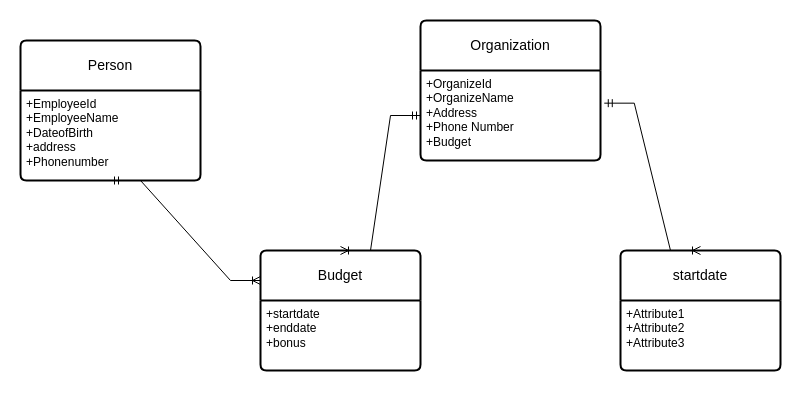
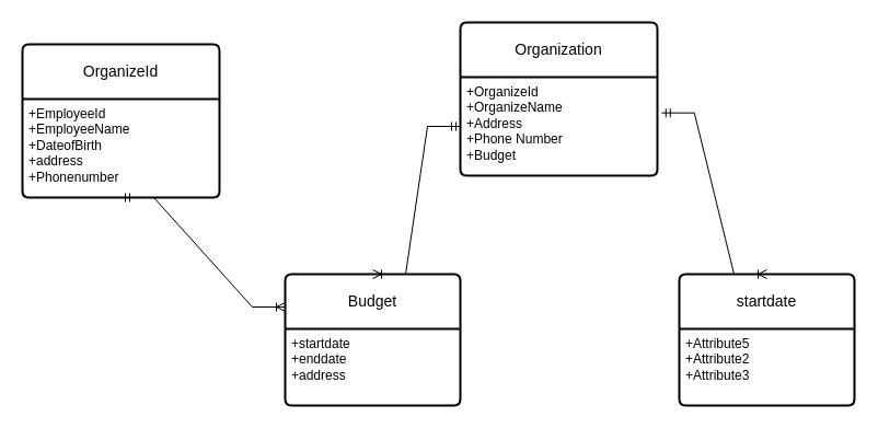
- <mxCell id="2" value="Person" style="swimlane;childLayout=stackLayout;horizontal=1;startSize=50;horizontalStack=0;rounded=1;fontSize=14;fontStyle=0;strokeWidth=2;resizeParent=0;resizeLast=1;shadow=0;dashed=0;align=center;arcSize=4;whiteSpace=wrap;html=1;" vertex="1" parent="1"><mxGeometry x="20" y="40" width="180" height="140" as="geometry" /></mxCell>
+ <mxCell id="2" value="OrganizeId" style="swimlane;childLayout=stackLayout;horizontal=1;startSize=50;horizontalStack=0;rounded=1;fontSize=14;fontStyle=0;strokeWidth=2;resizeParent=0;resizeLast=1;shadow=0;dashed=0;align=center;arcSize=4;whiteSpace=wrap;html=1;" vertex="1" parent="1"><mxGeometry x="20" y="40" width="180" height="140" as="geometry" /></mxCell>
- <mxCell id="7" value="+startdate&lt;div&gt;+enddate&lt;/div&gt;&lt;div&gt;+bonus&lt;/div&gt;" style="align=left;strokeColor=none;fillColor=none;spacingLeft=4;fontSize=12;verticalAlign=top;resizable=0;rotatable=0;part=1;html=1;" vertex="1" parent="6"><mxGeometry y="50" width="160" height="70" as="geometry" /></mxCell>
+ <mxCell id="7" value="+startdate&lt;div&gt;+enddate&lt;/div&gt;&lt;div&gt;+address&lt;/div&gt;" style="align=left;strokeColor=none;fillColor=none;spacingLeft=4;fontSize=12;verticalAlign=top;resizable=0;rotatable=0;part=1;html=1;" vertex="1" parent="6"><mxGeometry y="50" width="160" height="70" as="geometry" /></mxCell>
- <mxCell id="11" value="+Attribute1&#10;+Attribute2&#10;+Attribute3" style="align=left;strokeColor=none;fillColor=none;spacingLeft=4;fontSize=12;verticalAlign=top;resizable=0;rotatable=0;part=1;html=1;" vertex="1" parent="10"><mxGeometry y="50" width="160" height="70" as="geometry" /></mxCell>
+ <mxCell id="11" value="+Attribute5&#10;+Attribute2&#10;+Attribute3" style="align=left;strokeColor=none;fillColor=none;spacingLeft=4;fontSize=12;verticalAlign=top;resizable=0;rotatable=0;part=1;html=1;" vertex="1" parent="10"><mxGeometry y="50" width="160" height="70" as="geometry" /></mxCell>
